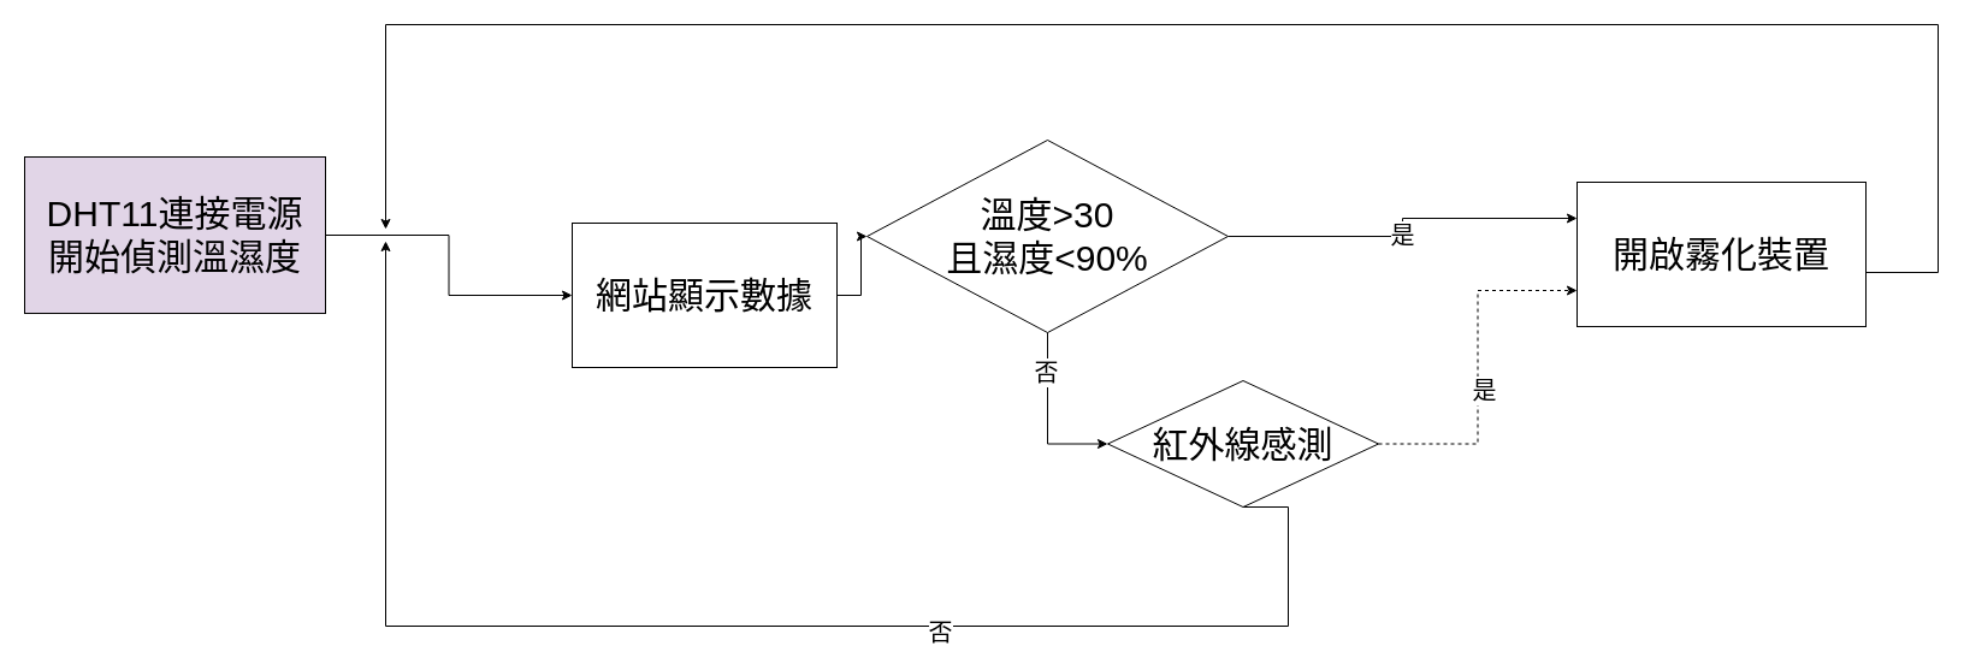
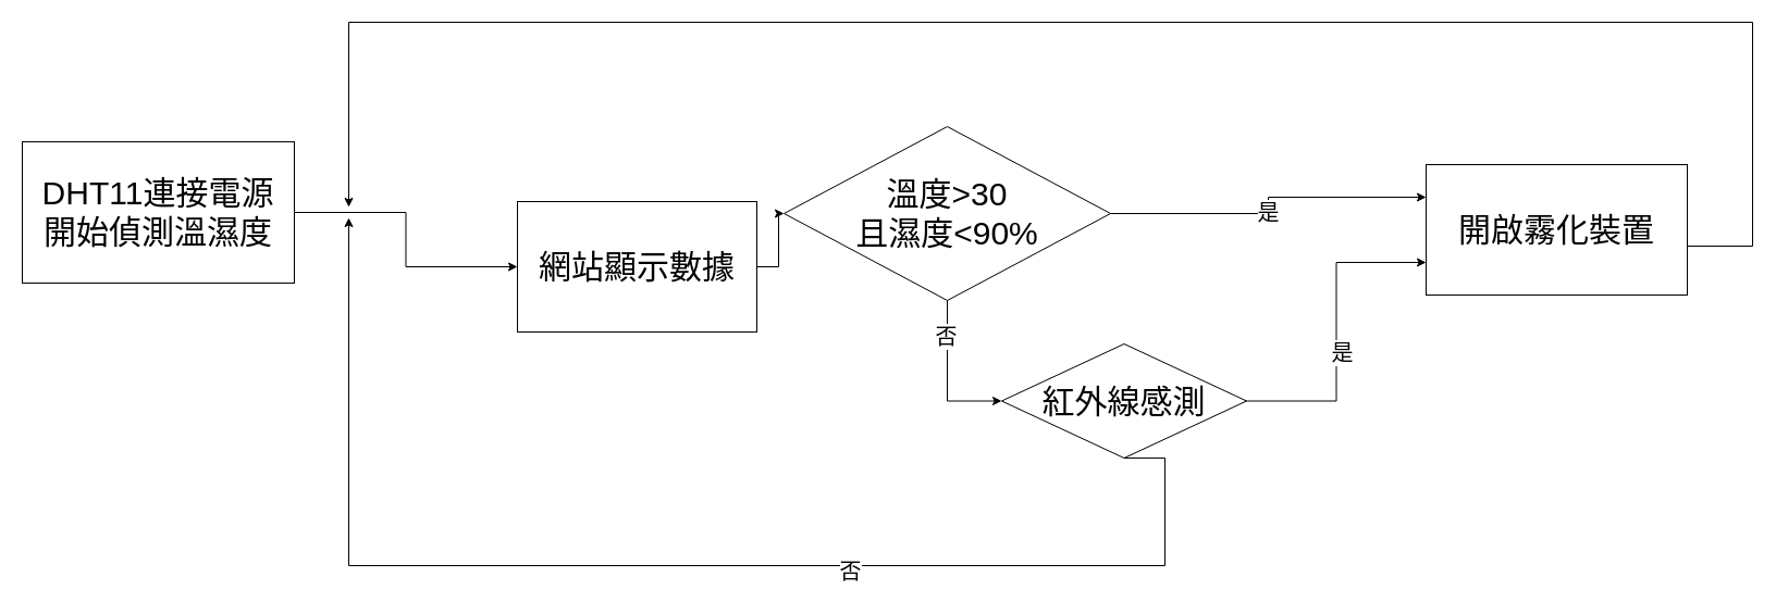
- <mxCell id="9" value="&lt;font style=&quot;font-size: 30px;&quot;&gt;DHT11連接電源&lt;/font&gt;&lt;div&gt;&lt;font style=&quot;font-size: 30px;&quot;&gt;開始偵測溫濕度&lt;/font&gt;&lt;/div&gt;" style="rounded=0;whiteSpace=wrap;html=1;fillColor=#e1d5e7;" parent="1" vertex="1"><mxGeometry x="20" y="130" width="250" height="130" as="geometry" /></mxCell>
+ <mxCell id="9" value="&lt;font style=&quot;font-size: 30px;&quot;&gt;DHT11連接電源&lt;/font&gt;&lt;div&gt;&lt;font style=&quot;font-size: 30px;&quot;&gt;開始偵測溫濕度&lt;/font&gt;&lt;/div&gt;" style="rounded=0;whiteSpace=wrap;html=1;" parent="1" vertex="1"><mxGeometry x="20" y="130" width="250" height="130" as="geometry" /></mxCell>
- <mxCell id="15" style="edgeStyle=orthogonalEdgeStyle;rounded=0;orthogonalLoop=1;jettySize=auto;html=1;exitX=1;exitY=0.5;exitDx=0;exitDy=0;entryX=0;entryY=0.75;entryDx=0;entryDy=0;dashed=1;" edge="1" parent="1" source="7" target="4"><mxGeometry relative="1" as="geometry" /></mxCell>
+ <mxCell id="15" style="edgeStyle=orthogonalEdgeStyle;rounded=0;orthogonalLoop=1;jettySize=auto;html=1;exitX=1;exitY=0.5;exitDx=0;exitDy=0;entryX=0;entryY=0.75;entryDx=0;entryDy=0;" edge="1" parent="1" source="7" target="4"><mxGeometry relative="1" as="geometry" /></mxCell>
